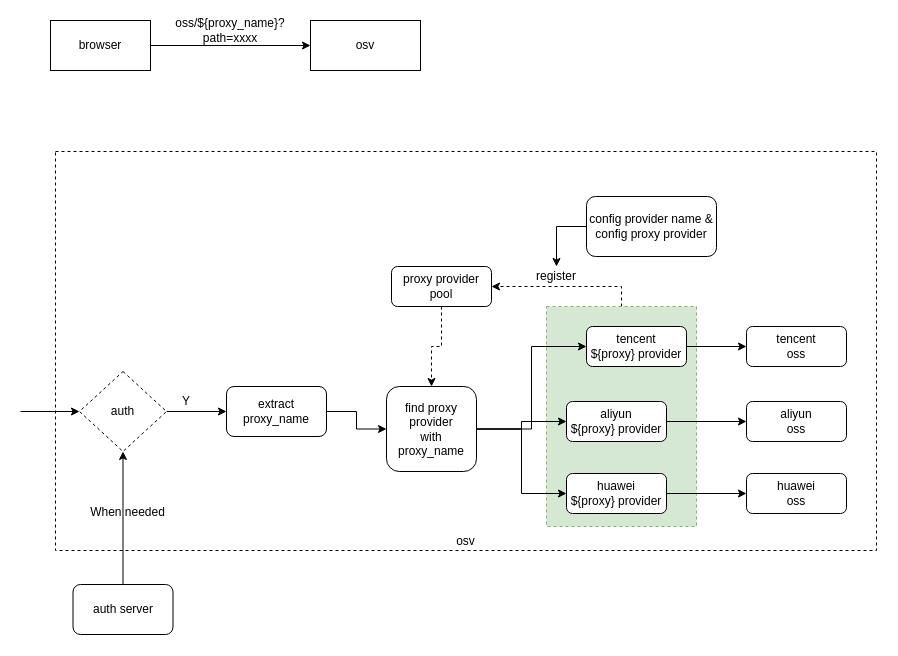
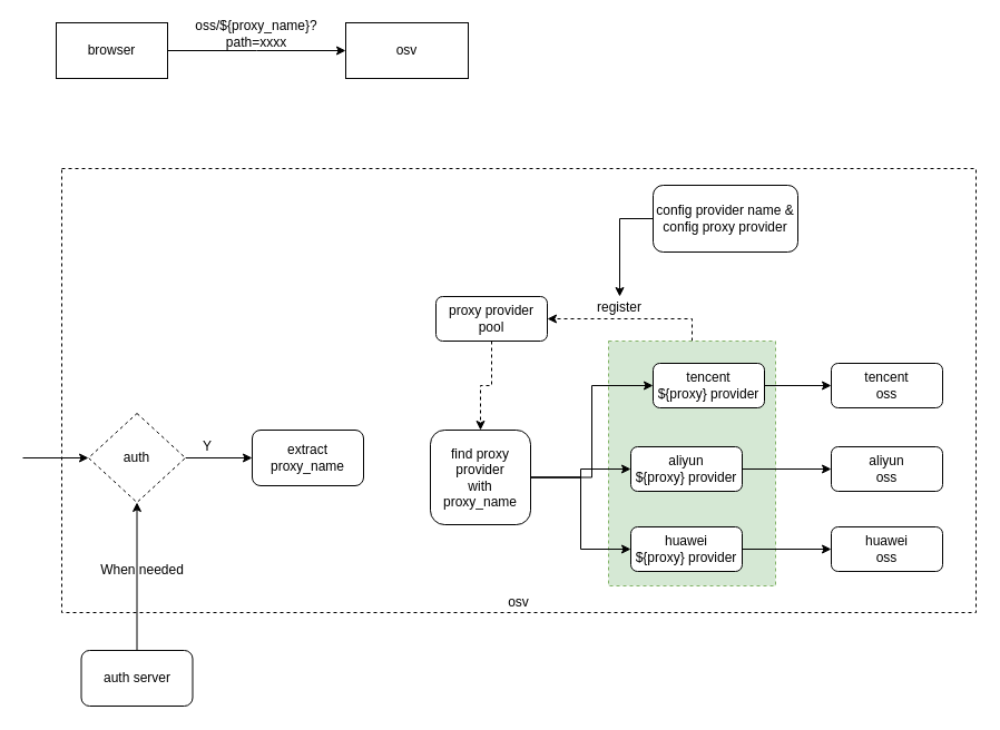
- <mxCell id="12" value="config provider name &amp;amp;&lt;br&gt;config proxy provider" style="rounded=1;whiteSpace=wrap;html=1;" vertex="1" parent="1"><mxGeometry x="586" y="196" width="130" height="60" as="geometry" /></mxCell>
+ <mxCell id="12" value="config provider name &amp;amp;&lt;br&gt;config proxy provider" style="rounded=1;whiteSpace=wrap;html=1;" vertex="1" parent="1"><mxGeometry x="586" y="166" width="130" height="60" as="geometry" /></mxCell>
- <mxCell id="9" style="edgeStyle=orthogonalEdgeStyle;rounded=0;orthogonalLoop=1;jettySize=auto;html=1;entryX=0;entryY=0.5;entryDx=0;entryDy=0;" edge="1" parent="1" source="10" target="16"><mxGeometry relative="1" as="geometry" /></mxCell>
